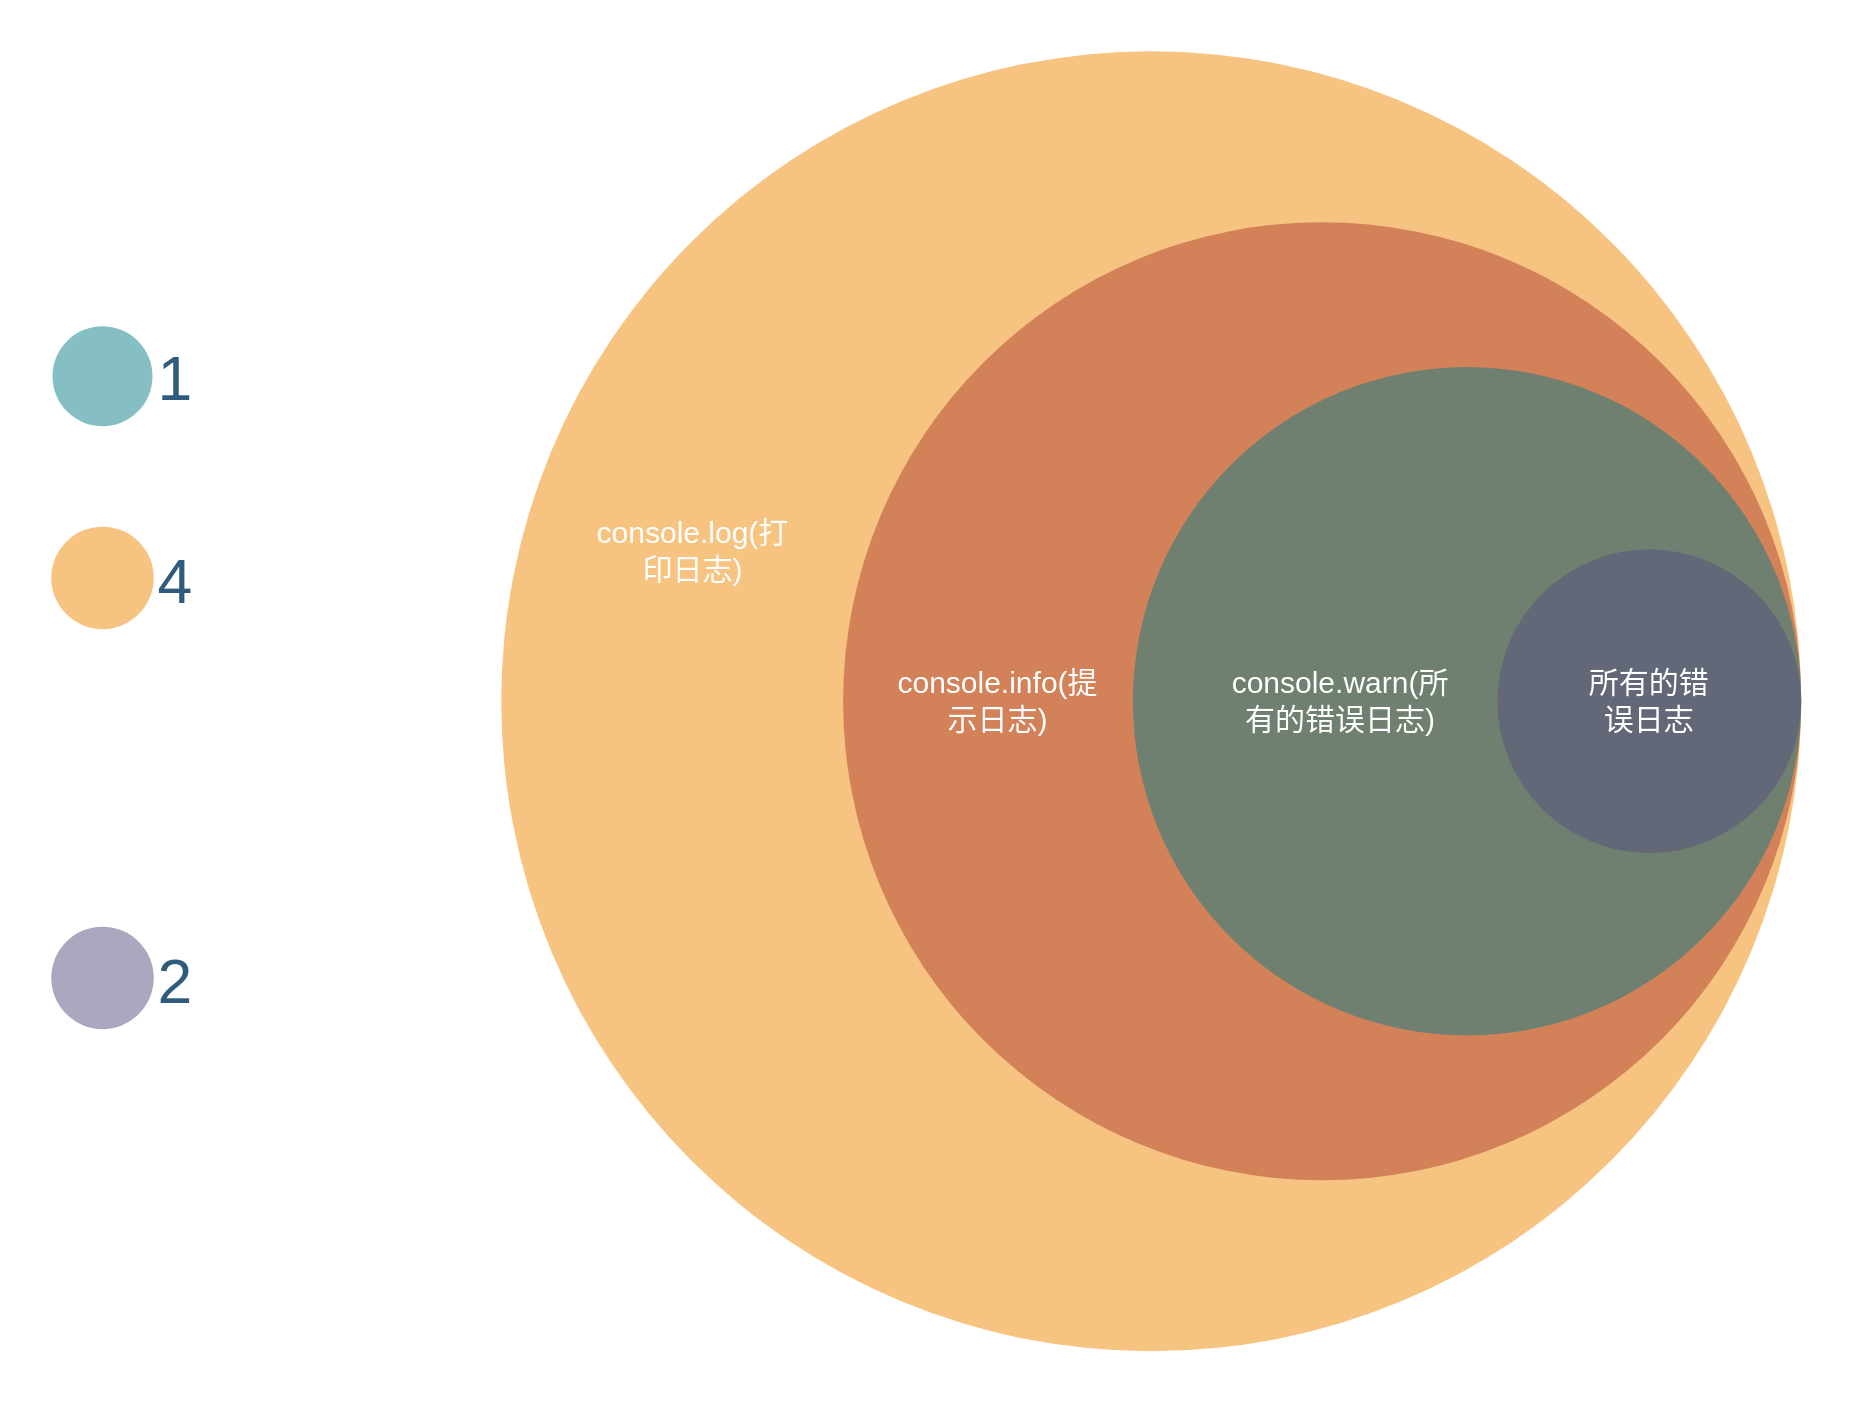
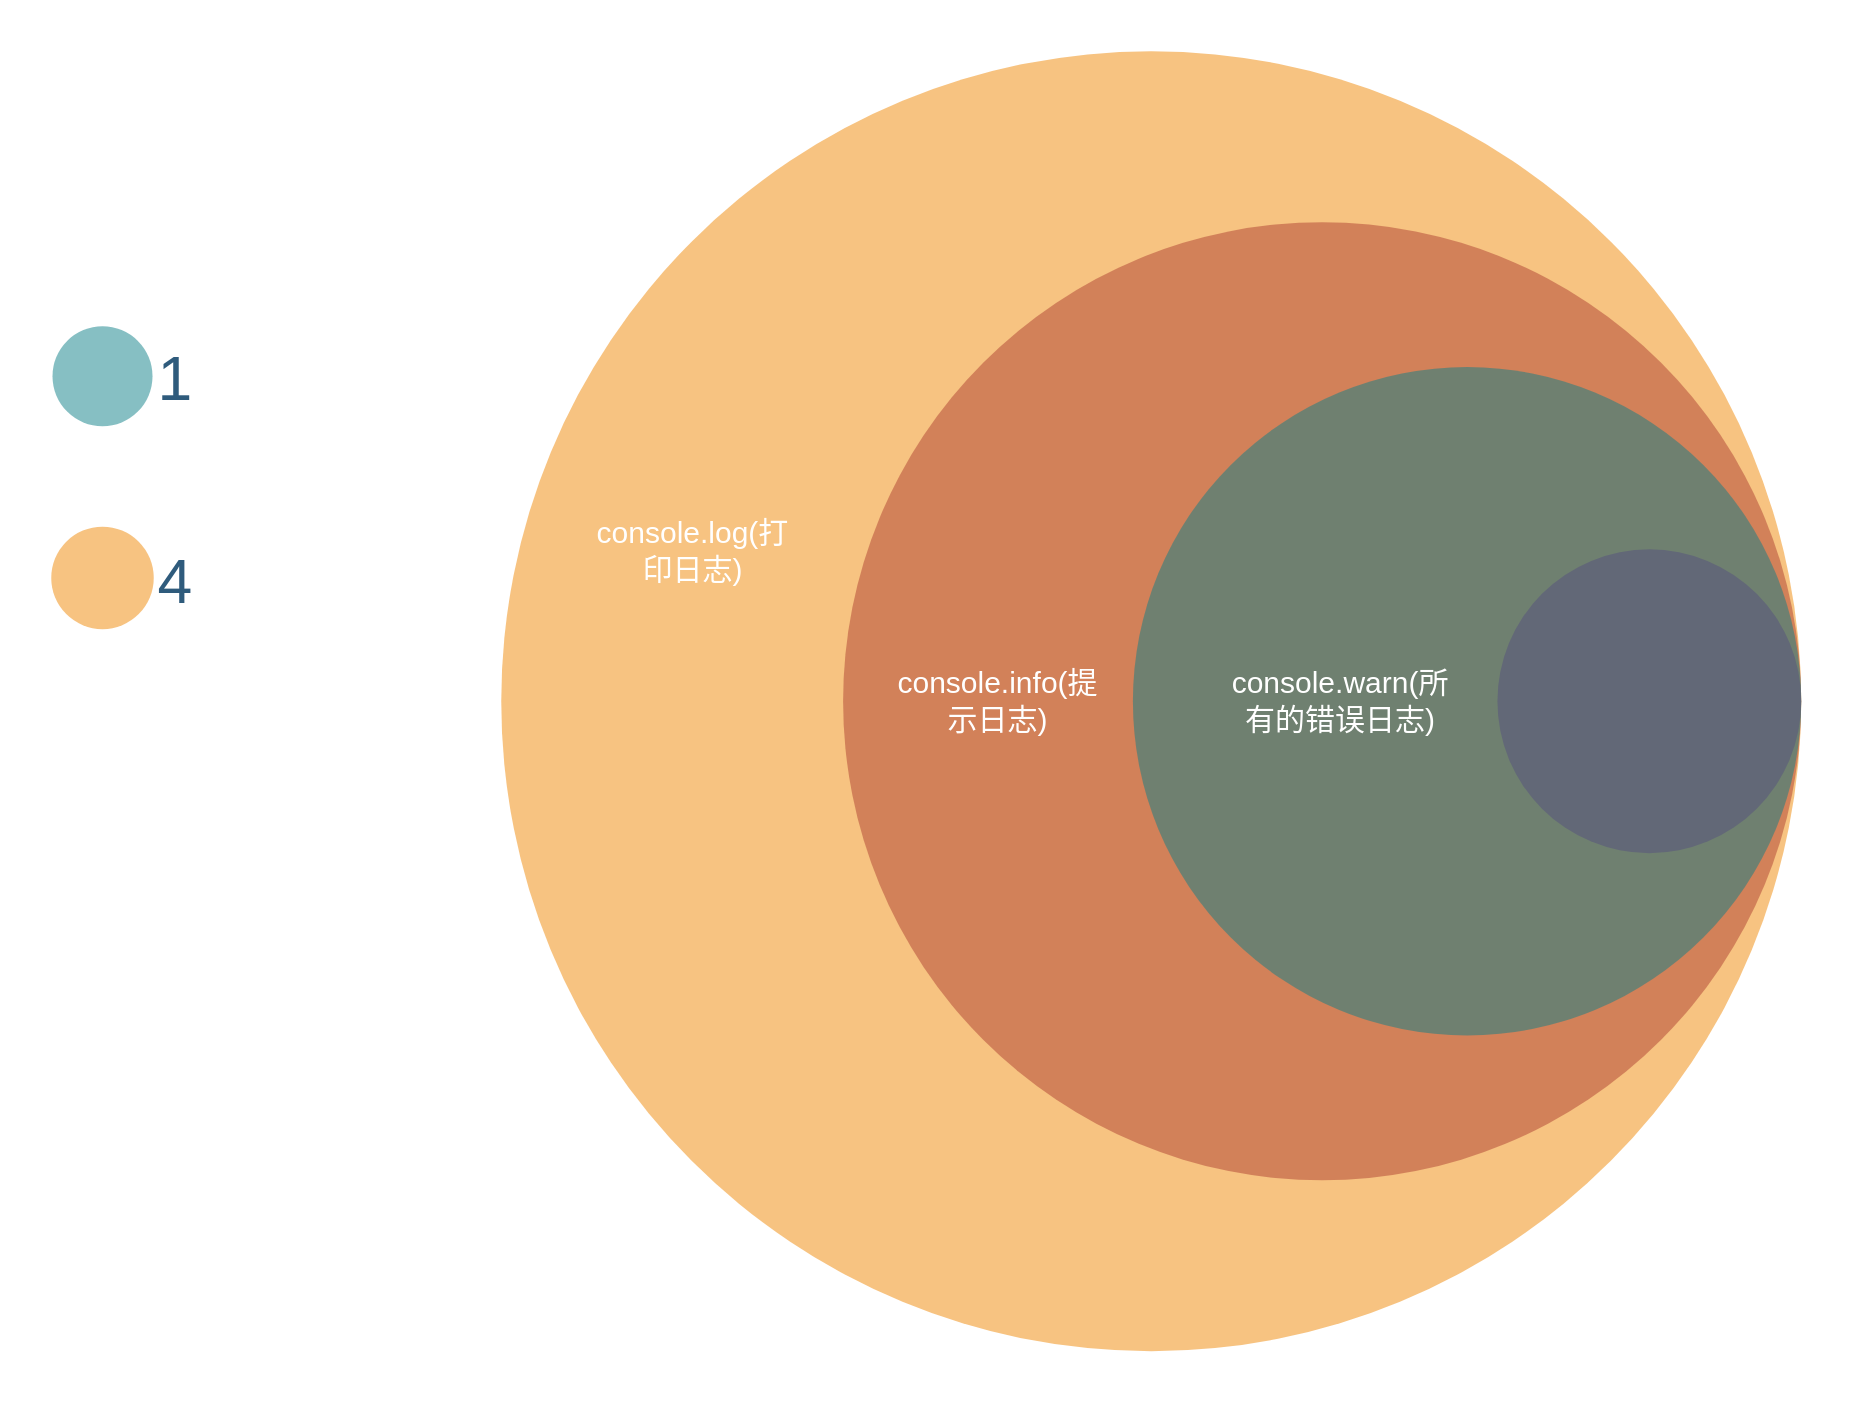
- <mxCell id="11" value="所有的错误日志" style="text;html=1;strokeColor=none;fillColor=none;align=center;verticalAlign=middle;whiteSpace=wrap;rounded=0;fontColor=#FFFFFF;" vertex="1" parent="2"><mxGeometry x="429.62" y="245" width="59.24" height="30" as="geometry" /></mxCell>
- <mxCell id="9" value="2" style="ellipse;whiteSpace=wrap;html=1;aspect=fixed;rounded=1;shadow=0;glass=0;labelBackgroundColor=none;strokeColor=none;strokeWidth=2;fillColor=#56517E;gradientColor=none;fontFamily=Helvetica;fontSize=25;fontColor=#2F5B7C;align=left;opacity=50;labelPosition=right;verticalLabelPosition=middle;verticalAlign=middle;" parent="7" vertex="1"><mxGeometry y="240.15" width="41" height="41" as="geometry" /></mxCell>
